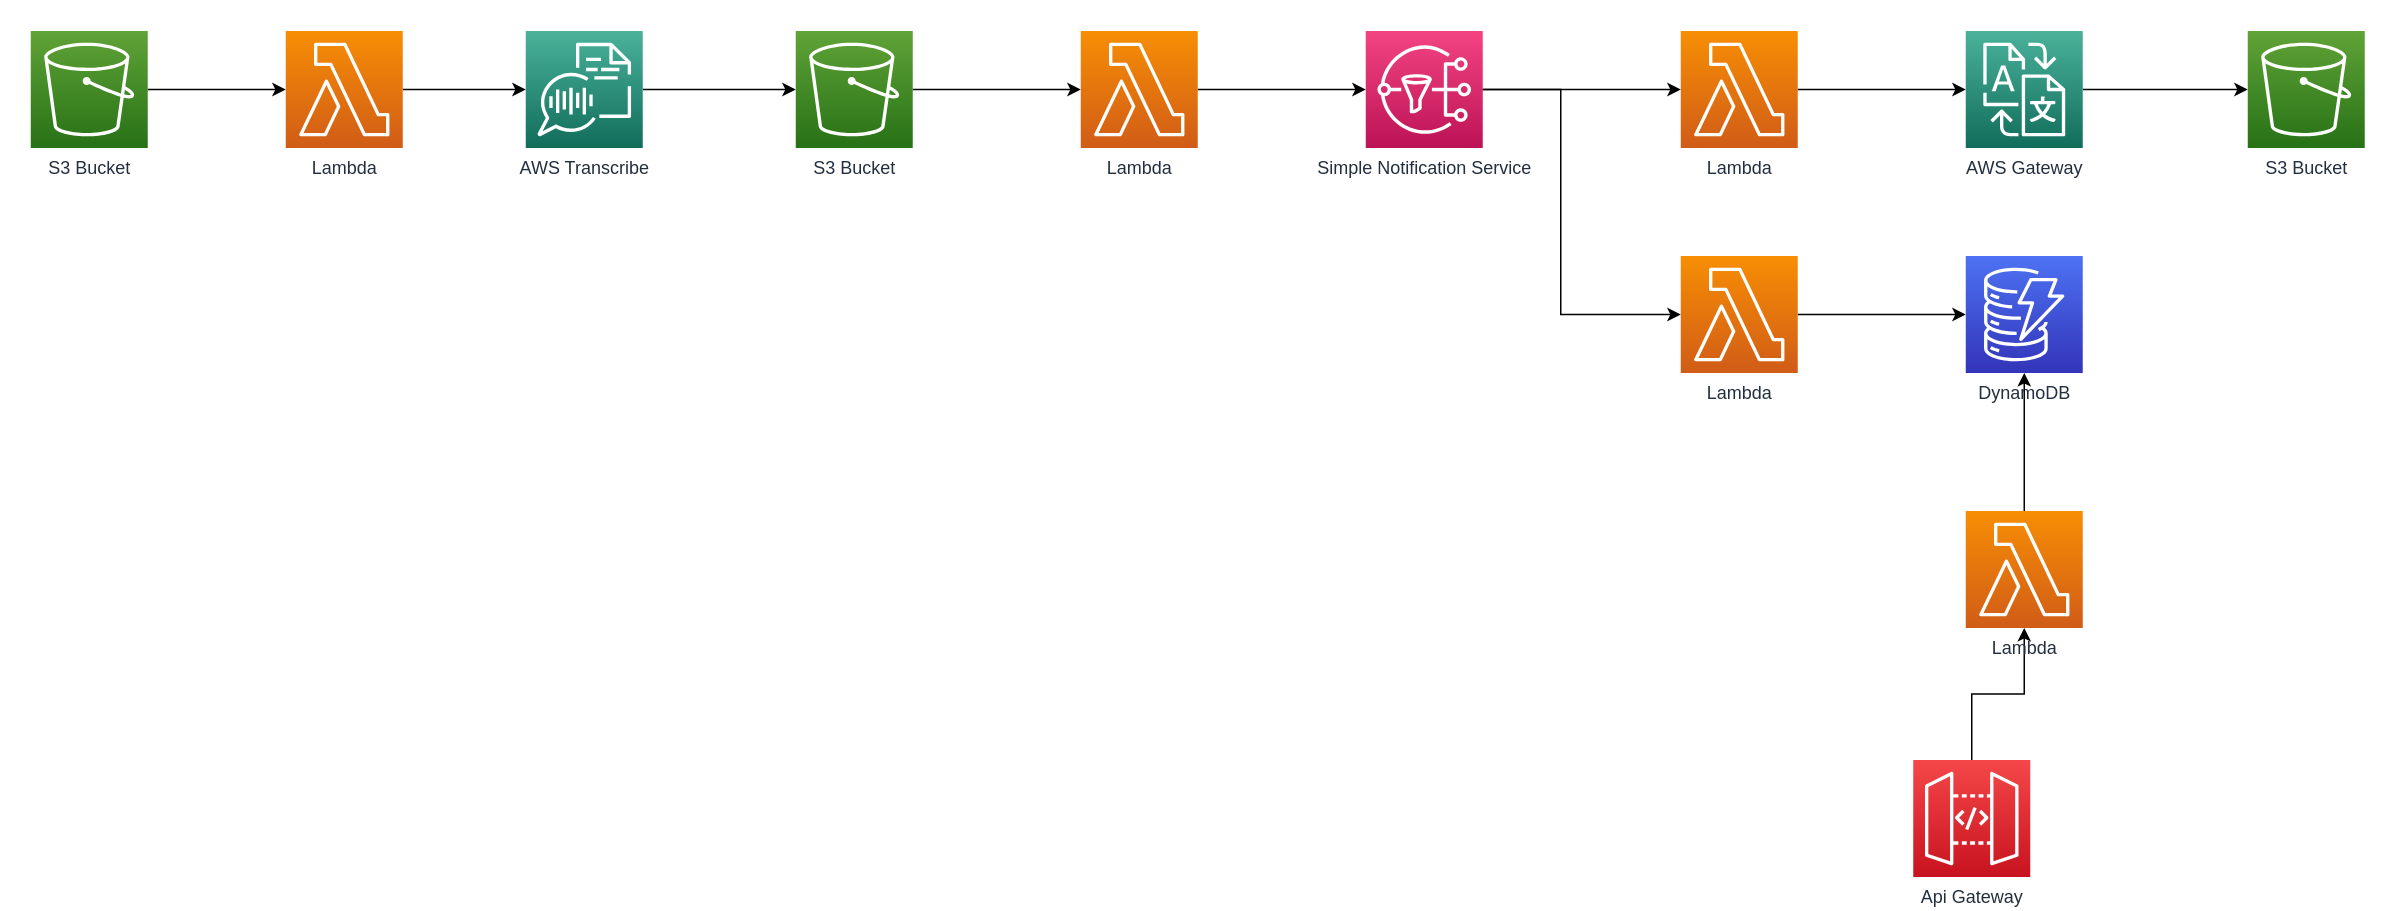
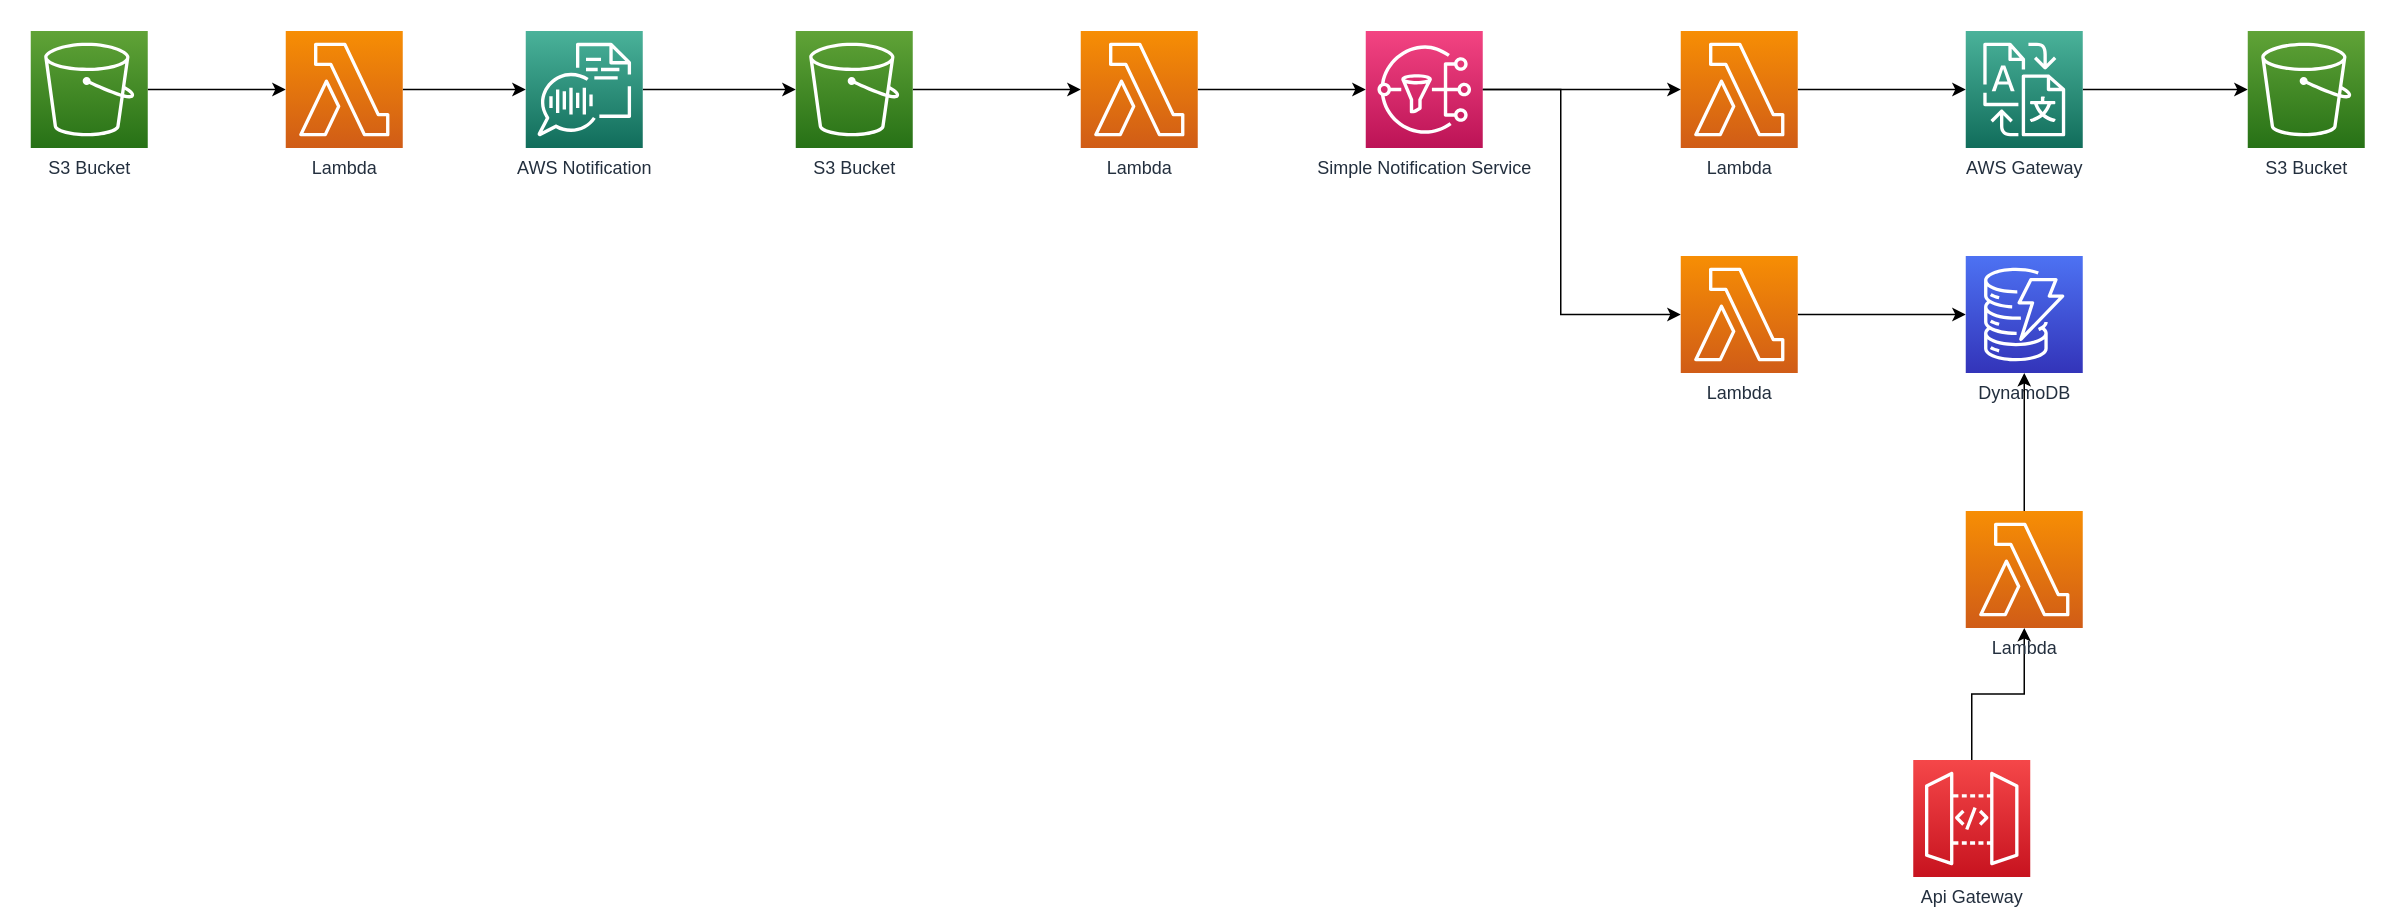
- <mxCell id="7" value="AWS Transcribe" style="outlineConnect=0;fontColor=#232F3E;gradientColor=#4AB29A;gradientDirection=north;fillColor=#116D5B;strokeColor=#ffffff;dashed=0;verticalLabelPosition=bottom;verticalAlign=top;align=center;html=1;fontSize=12;fontStyle=0;aspect=fixed;shape=mxgraph.aws4.resourceIcon;resIcon=mxgraph.aws4.transcribe;" parent="1" vertex="1"><mxGeometry x="350" y="20" width="78" height="78" as="geometry" /></mxCell>
+ <mxCell id="7" value="AWS Notification" style="outlineConnect=0;fontColor=#232F3E;gradientColor=#4AB29A;gradientDirection=north;fillColor=#116D5B;strokeColor=#ffffff;dashed=0;verticalLabelPosition=bottom;verticalAlign=top;align=center;html=1;fontSize=12;fontStyle=0;aspect=fixed;shape=mxgraph.aws4.resourceIcon;resIcon=mxgraph.aws4.transcribe;" parent="1" vertex="1"><mxGeometry x="350" y="20" width="78" height="78" as="geometry" /></mxCell>
